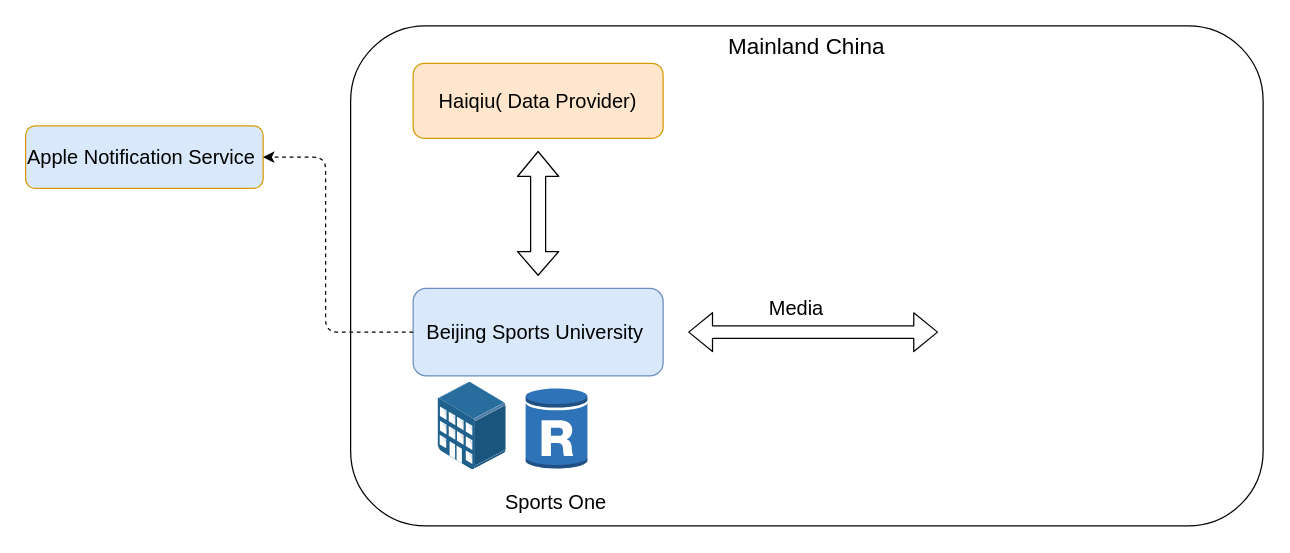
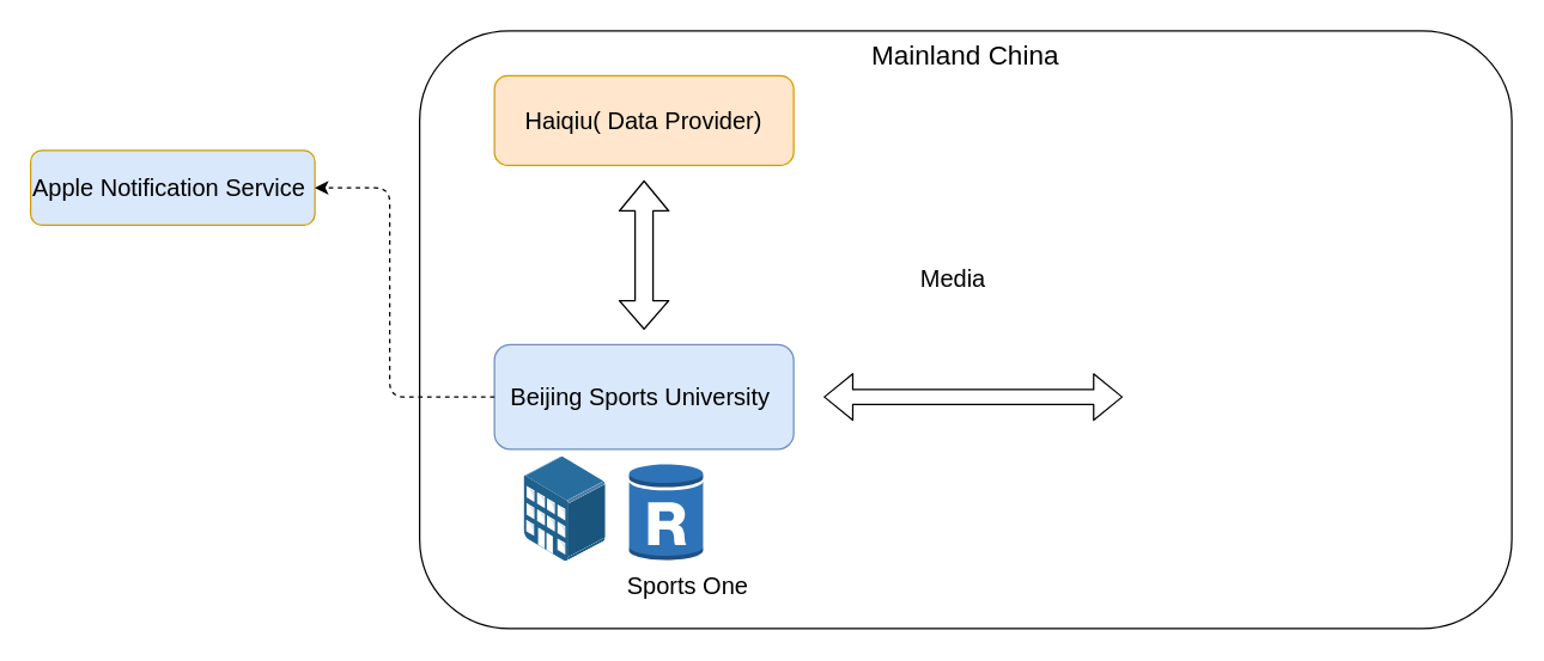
- <mxCell id="8" value="Media" style="text;html=1;fontSize=16;" vertex="1" parent="1"><mxGeometry x="612.5" y="230" width="65" height="30" as="geometry" /></mxCell>
+ <mxCell id="8" value="Media" style="text;html=1;fontSize=16;" vertex="1" parent="1"><mxGeometry x="612.5" y="170" width="65" height="30" as="geometry" /></mxCell>
- <mxCell id="6" value="Sports One" style="text;html=1;fontSize=16;" vertex="1" parent="1"><mxGeometry x="401.5" y="385" width="87" height="30" as="geometry" /></mxCell>
+ <mxCell id="6" value="Sports One" style="text;html=1;fontSize=16;" vertex="1" parent="1"><mxGeometry x="416.5" y="375" width="87" height="30" as="geometry" /></mxCell>
